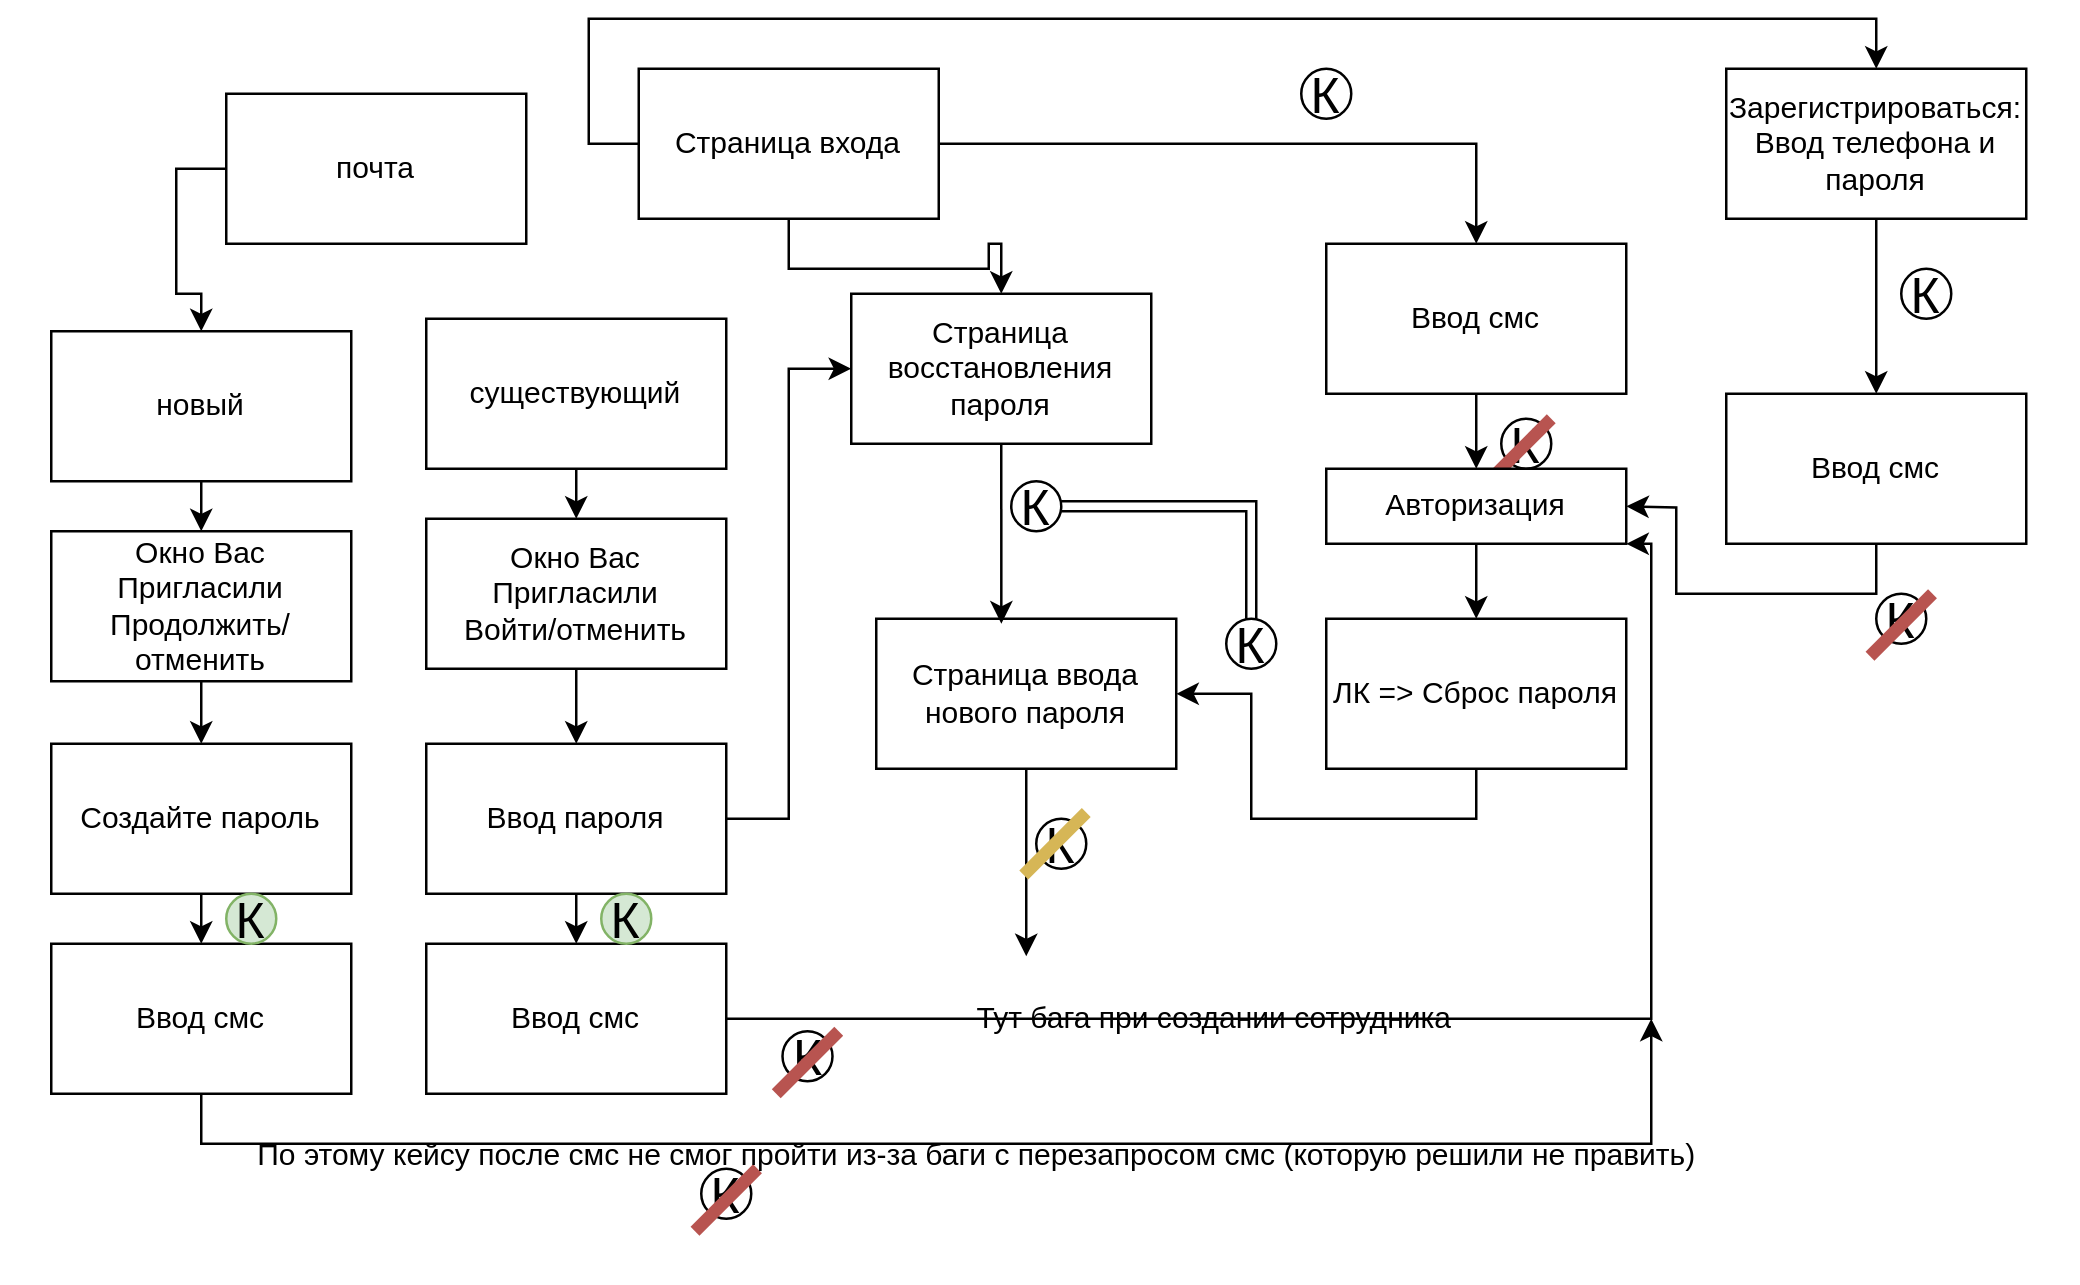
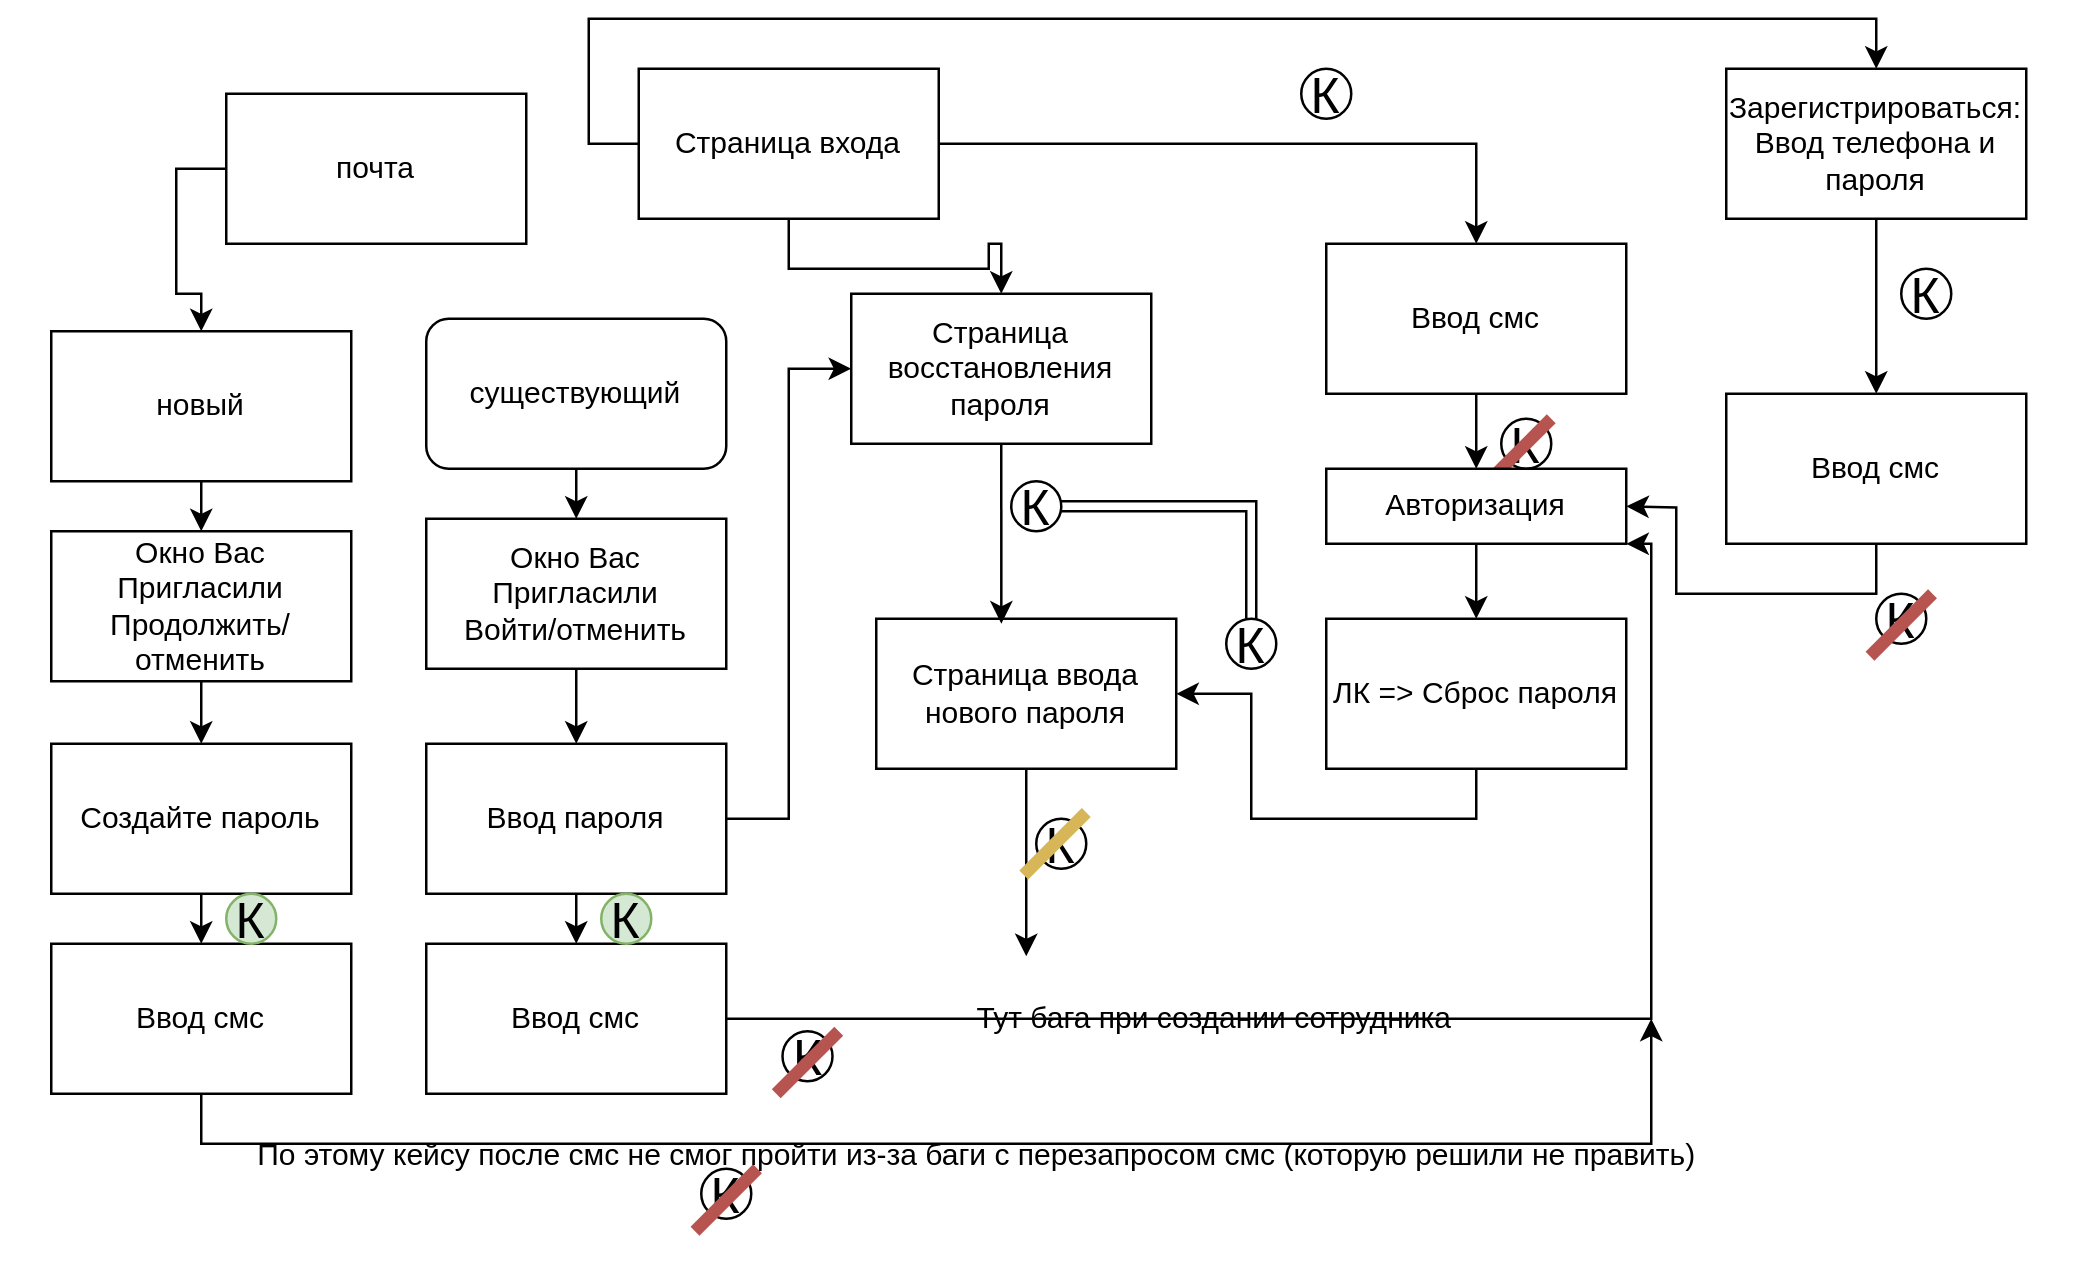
- <mxCell id="34" value="существующий" style="rounded=0;whiteSpace=wrap;html=1;" vertex="1" parent="1"><mxGeometry x="170" y="120" width="120" height="60" as="geometry" /></mxCell>
+ <mxCell id="34" value="существующий" style="whiteSpace=wrap;html=1;rounded=1;" vertex="1" parent="1"><mxGeometry x="170" y="120" width="120" height="60" as="geometry" /></mxCell>
